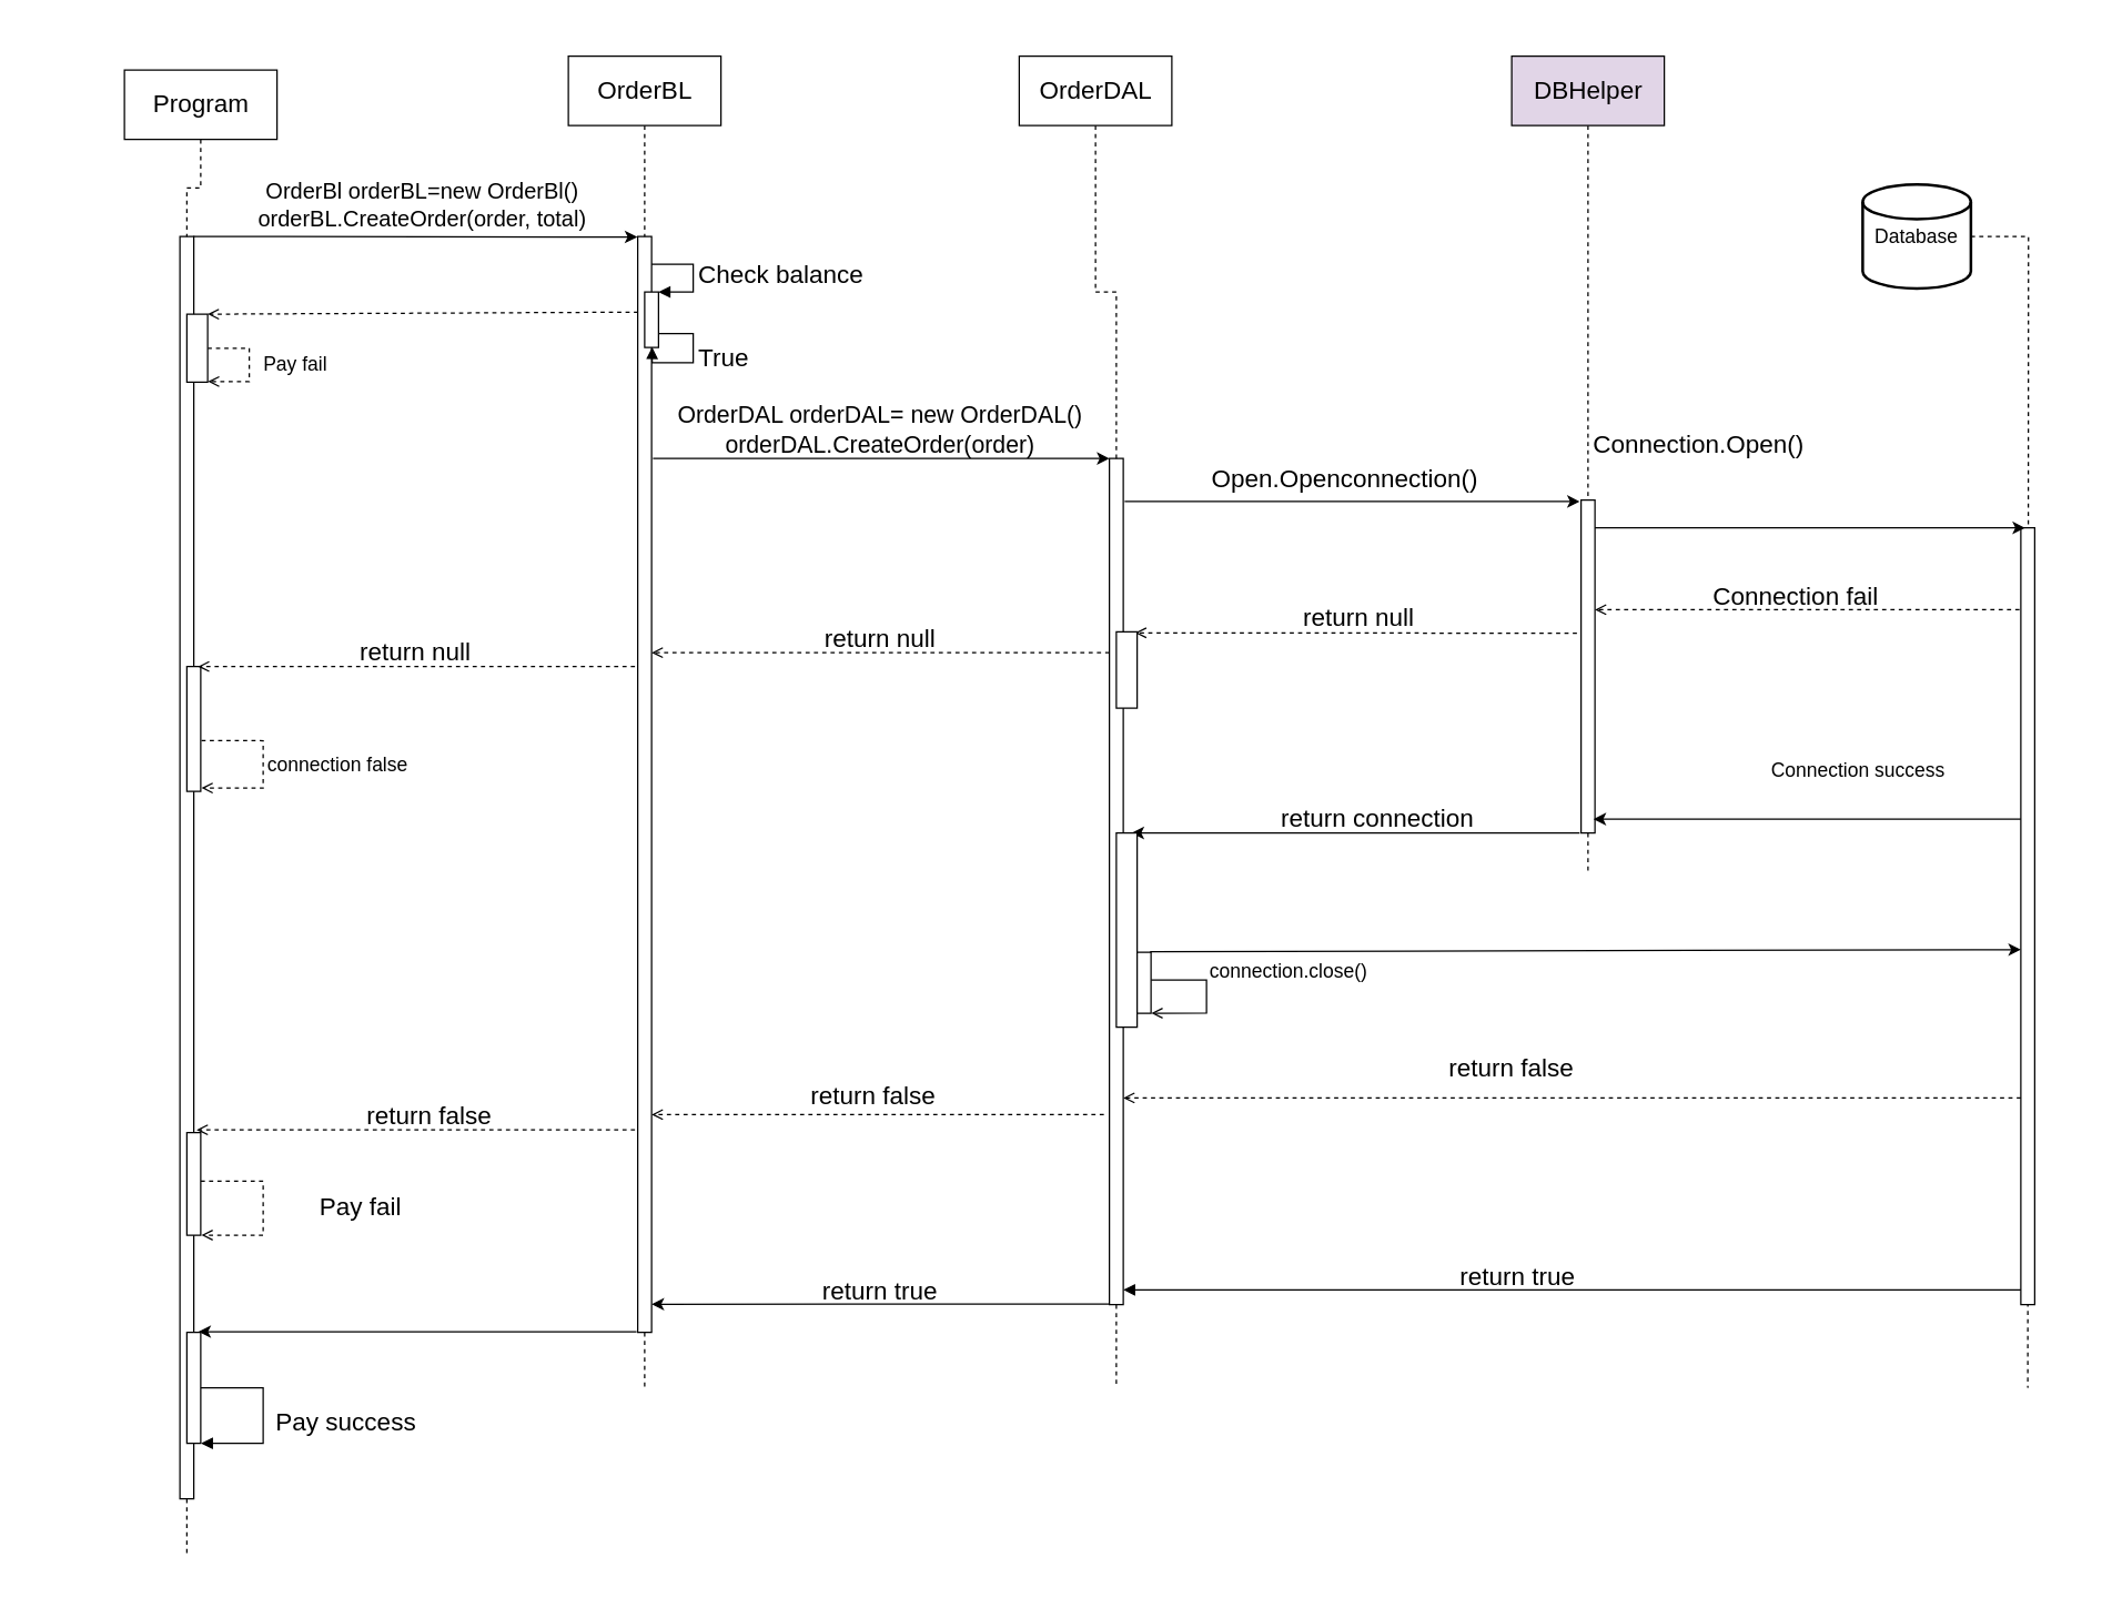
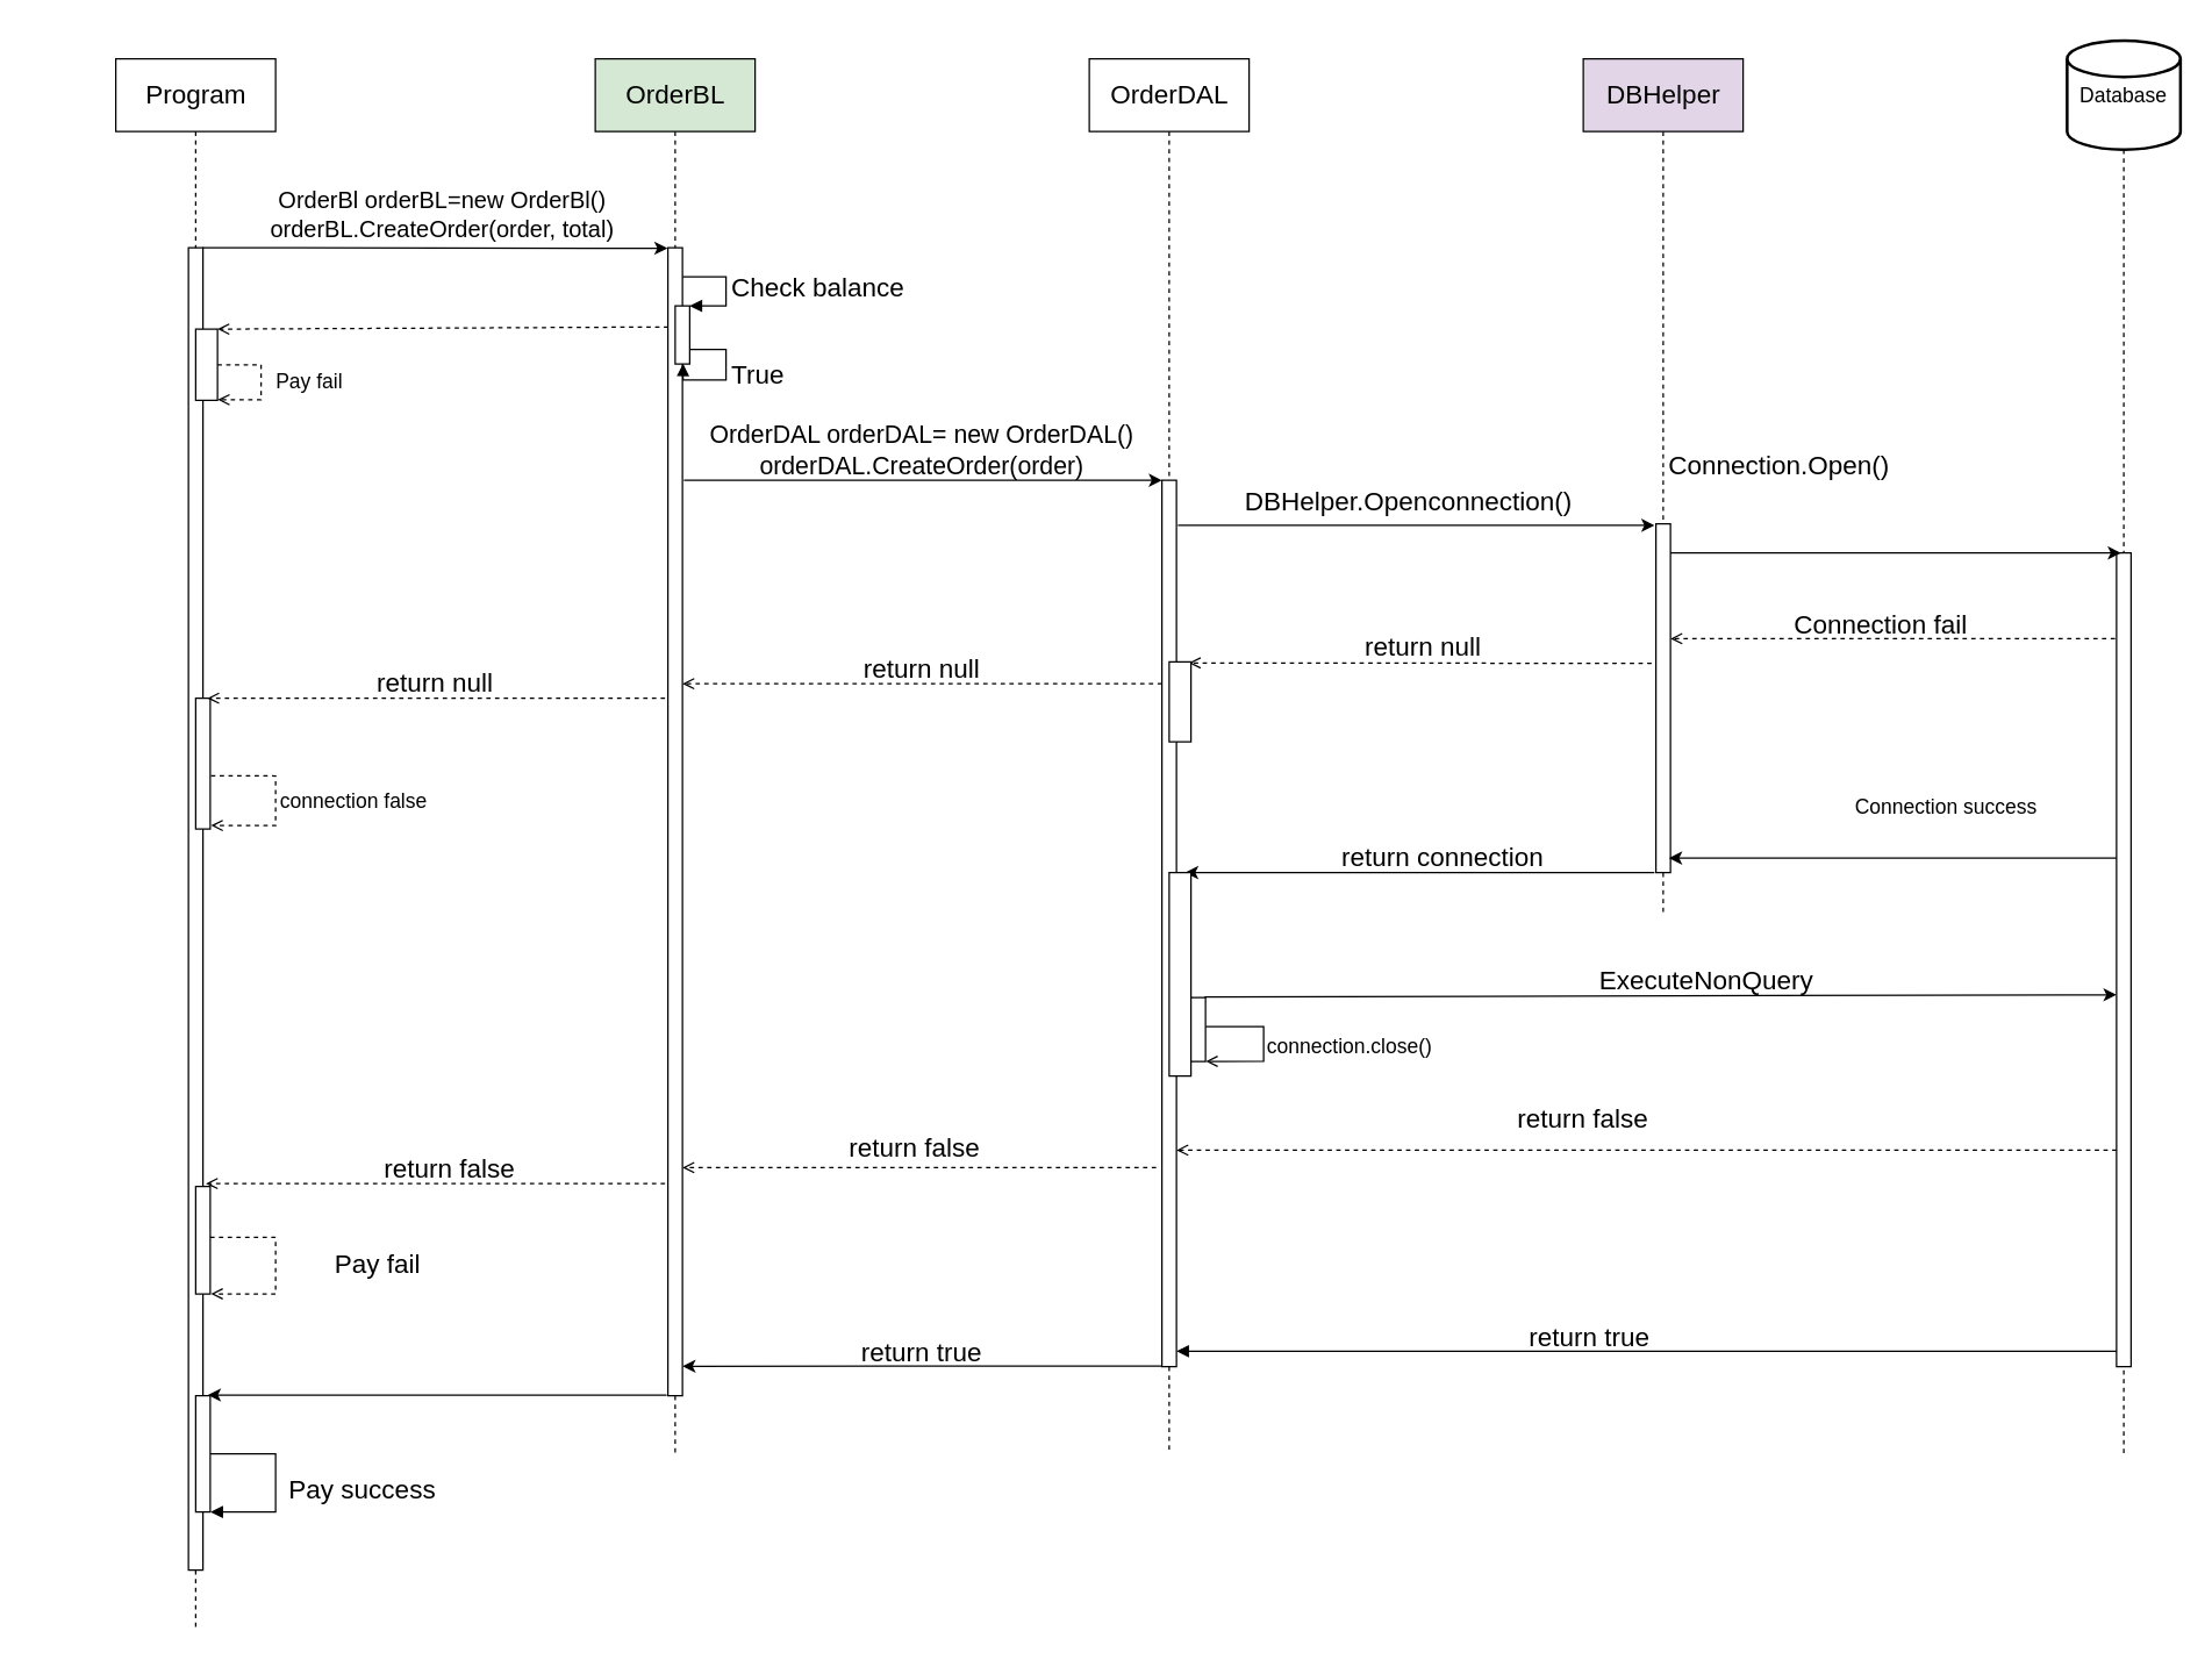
- <mxCell id="5" value="&lt;font style=&quot;font-size: 18px&quot;&gt;OrderBL&lt;/font&gt;" style="html=1;" parent="1" vertex="1"><mxGeometry x="409" y="40" width="110" height="50" as="geometry" /></mxCell>
+ <mxCell id="5" value="&lt;font style=&quot;font-size: 18px&quot;&gt;OrderBL&lt;/font&gt;" style="html=1;fillColor=#d5e8d4;" parent="1" vertex="1"><mxGeometry x="409" y="40" width="110" height="50" as="geometry" /></mxCell>
- <mxCell id="7" value="&lt;span style=&quot;font-size: 18px&quot;&gt;OrderDAL&lt;/span&gt;" style="html=1;" parent="1" vertex="1"><mxGeometry x="734" y="40" width="110" height="50" as="geometry" /></mxCell>
+ <mxCell id="7" value="&lt;span style=&quot;font-size: 18px&quot;&gt;OrderDAL&lt;/span&gt;" style="html=1;" parent="1" vertex="1"><mxGeometry x="749" y="40" width="110" height="50" as="geometry" /></mxCell>
- <mxCell id="4" value="&lt;font style=&quot;font-size: 18px&quot;&gt;Program&lt;/font&gt;" style="html=1;" parent="1" vertex="1"><mxGeometry x="89" y="50" width="110" height="50" as="geometry" /></mxCell>
+ <mxCell id="4" value="&lt;font style=&quot;font-size: 18px&quot;&gt;Program&lt;/font&gt;" style="html=1;" parent="1" vertex="1"><mxGeometry x="79" y="40" width="110" height="50" as="geometry" /></mxCell>
- <mxCell id="25" value="&lt;font style=&quot;font-size: 14px&quot;&gt;Database&lt;/font&gt;" style="strokeWidth=2;html=1;shape=mxgraph.flowchart.database;whiteSpace=wrap;" parent="1" vertex="1"><mxGeometry x="1342" y="132.5" width="78" height="75" as="geometry" /></mxCell>
+ <mxCell id="25" value="&lt;font style=&quot;font-size: 14px&quot;&gt;Database&lt;/font&gt;" style="strokeWidth=2;html=1;shape=mxgraph.flowchart.database;whiteSpace=wrap;" parent="1" vertex="1"><mxGeometry x="1422" y="27.5" width="78" height="75" as="geometry" /></mxCell>
- <mxCell id="23" value="&lt;font style=&quot;font-size: 18px&quot;&gt;Open.Openconnection()&lt;/font&gt;" style="text;html=1;strokeColor=none;fillColor=none;align=center;verticalAlign=middle;whiteSpace=wrap;rounded=0;" parent="1" vertex="1"><mxGeometry x="829" y="330" width="280" height="30" as="geometry" /></mxCell>
+ <mxCell id="23" value="&lt;font style=&quot;font-size: 18px&quot;&gt;DBHelper.Openconnection()&lt;/font&gt;" style="text;html=1;strokeColor=none;fillColor=none;align=center;verticalAlign=middle;whiteSpace=wrap;rounded=0;" parent="1" vertex="1"><mxGeometry x="829" y="330" width="280" height="30" as="geometry" /></mxCell>
+ <mxCell id="48" value="&lt;font style=&quot;font-size: 18px&quot;&gt;ExecuteNonQuery&lt;/font&gt;" style="text;html=1;strokeColor=none;fillColor=none;align=center;verticalAlign=middle;whiteSpace=wrap;rounded=0;" parent="1" vertex="1"><mxGeometry x="1129" y="665" width="90" height="20" as="geometry" /></mxCell>
- <mxCell id="49" value="&lt;font style=&quot;font-size: 14px&quot;&gt;connection.close()&lt;/font&gt;" style="text;html=1;strokeColor=none;fillColor=none;align=center;verticalAlign=middle;whiteSpace=wrap;rounded=0;" parent="1" vertex="1"><mxGeometry x="871" y="690" width="115" height="20" as="geometry" /></mxCell>
+ <mxCell id="49" value="&lt;font style=&quot;font-size: 14px&quot;&gt;connection.close()&lt;/font&gt;" style="text;html=1;strokeColor=none;fillColor=none;align=center;verticalAlign=middle;whiteSpace=wrap;rounded=0;" parent="1" vertex="1"><mxGeometry x="871" y="710" width="115" height="20" as="geometry" /></mxCell>
